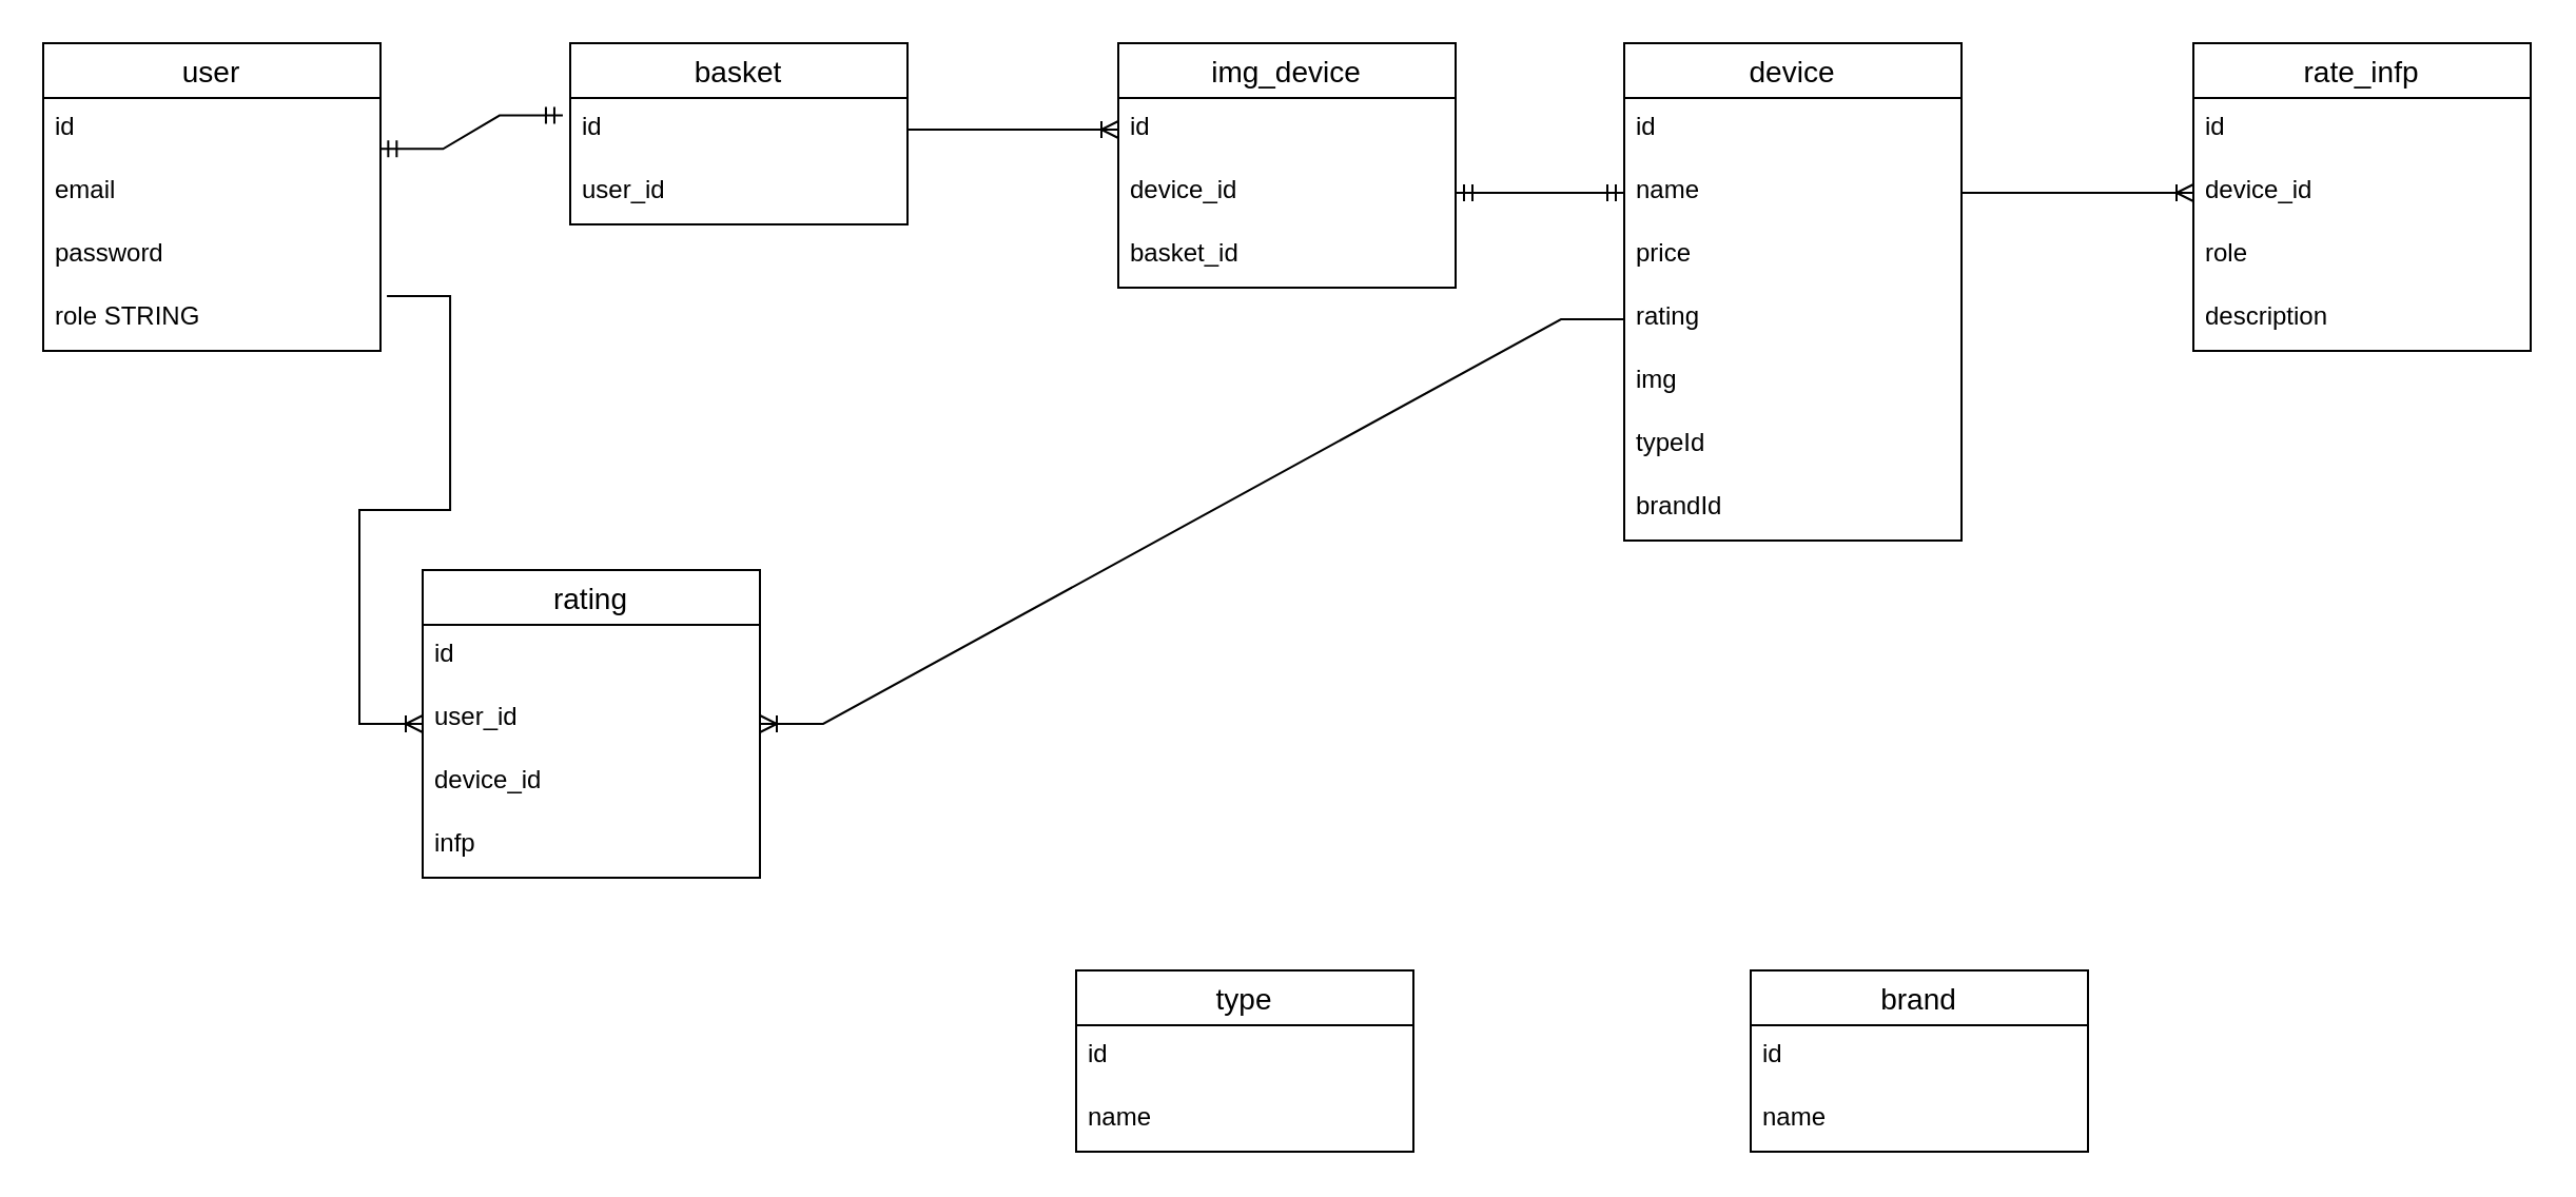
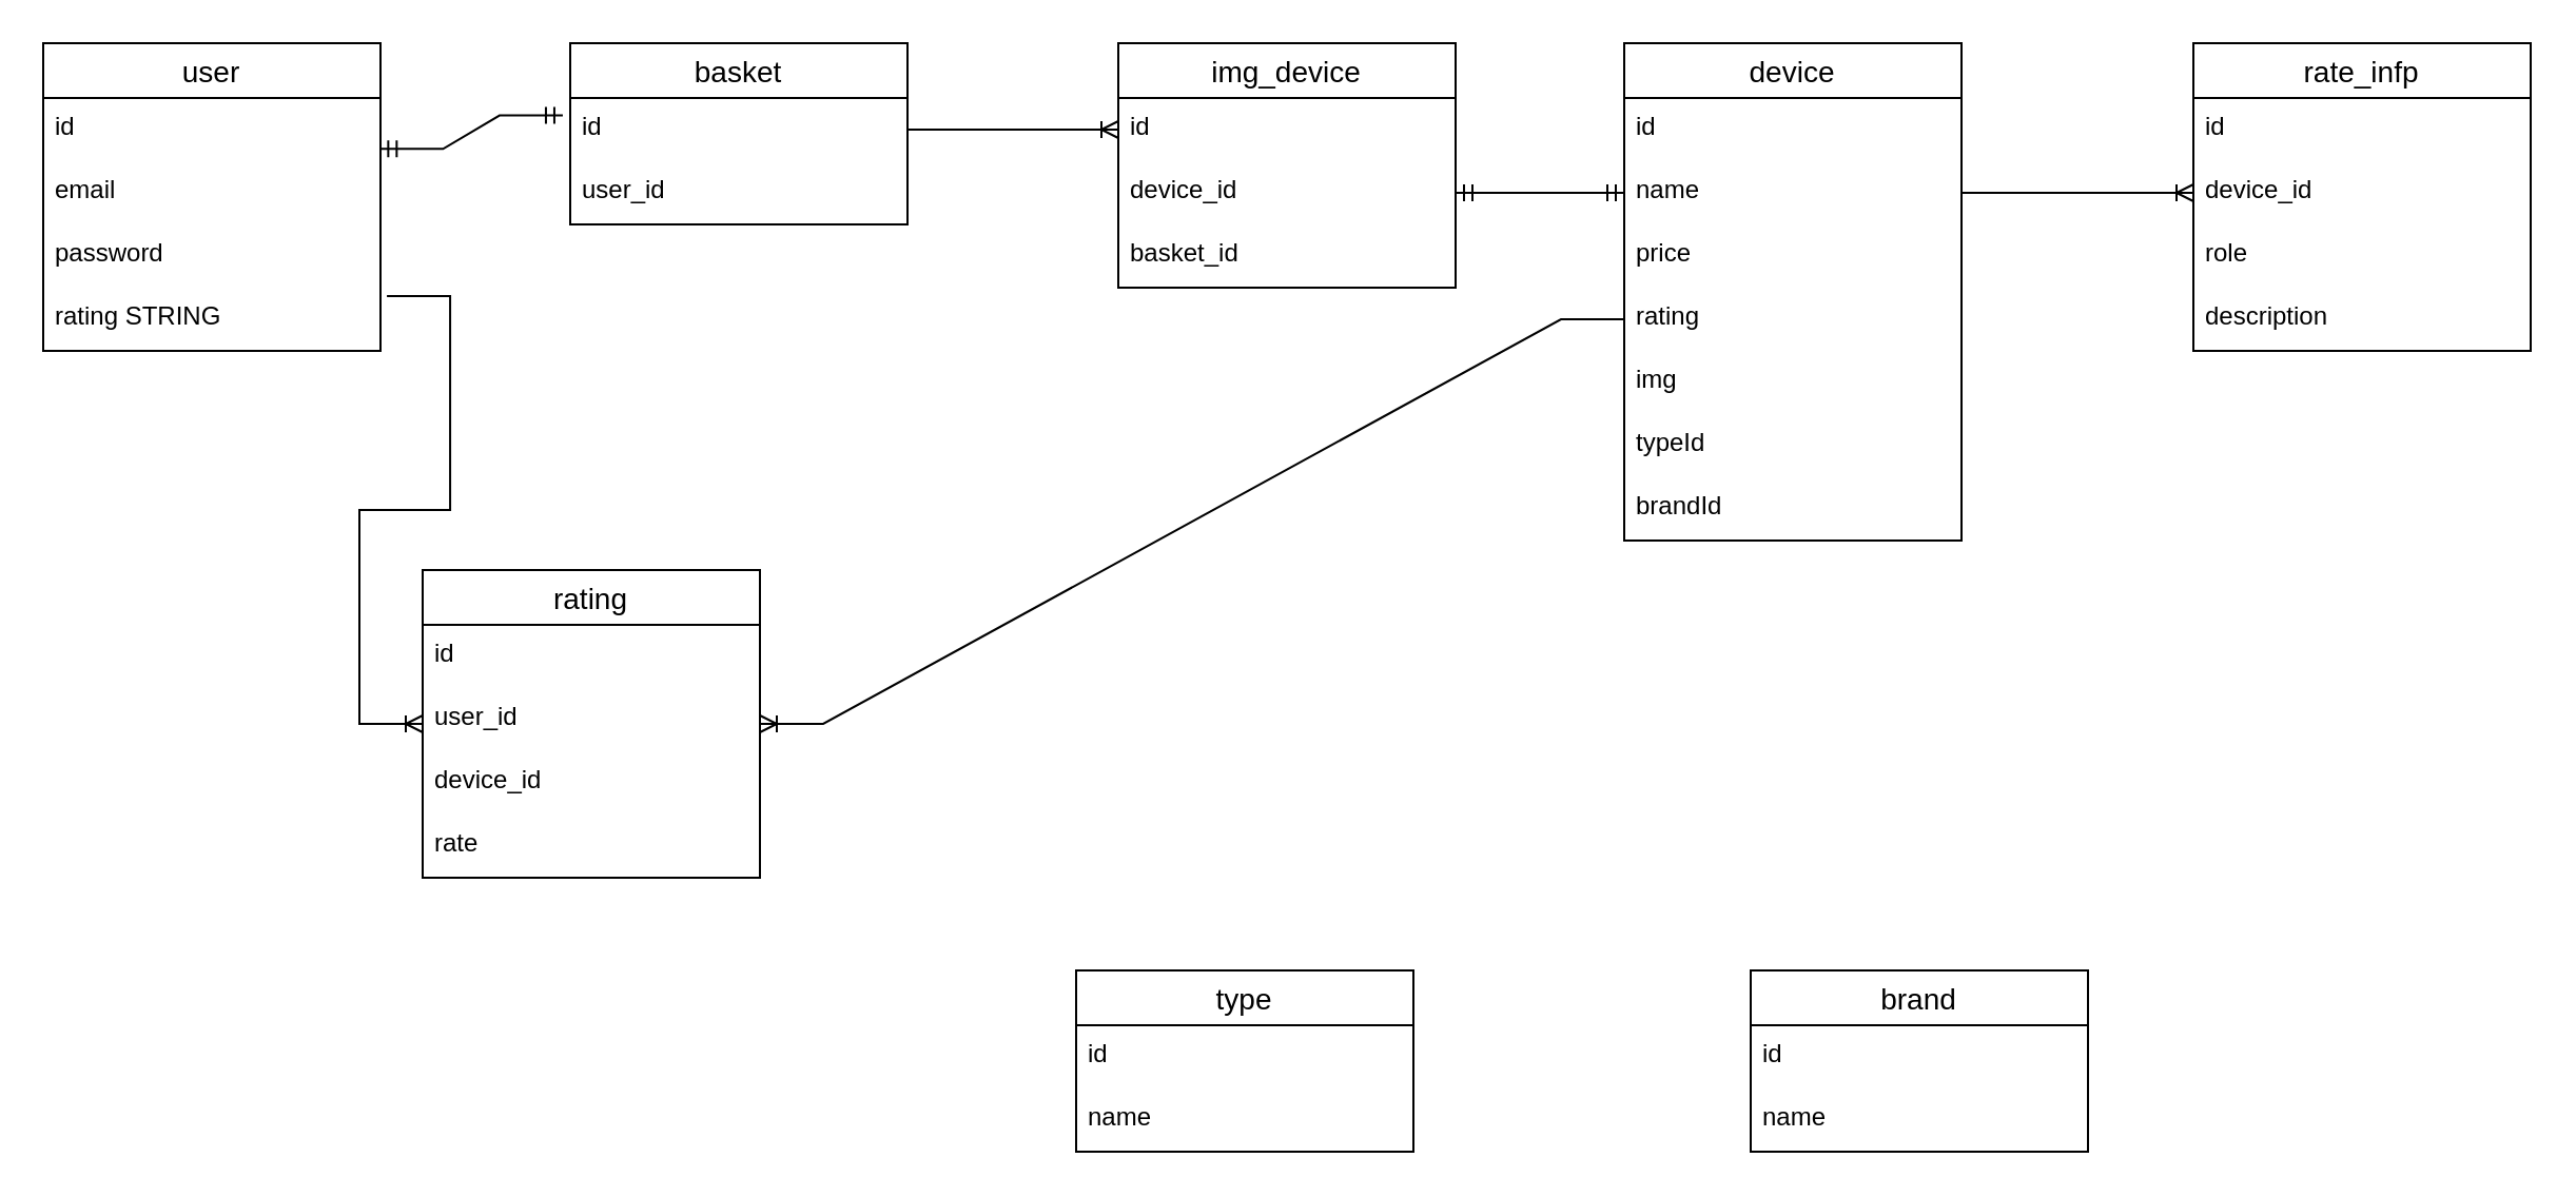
- <mxCell id="6" value="role STRING" style="text;strokeColor=none;fillColor=none;spacingLeft=4;spacingRight=4;overflow=hidden;rotatable=0;points=[[0,0.5],[1,0.5]];portConstraint=eastwest;fontSize=12;whiteSpace=wrap;html=1;" vertex="1" parent="2"><mxGeometry y="116" width="160" height="30" as="geometry" /></mxCell>
+ <mxCell id="6" value="rating STRING" style="text;strokeColor=none;fillColor=none;spacingLeft=4;spacingRight=4;overflow=hidden;rotatable=0;points=[[0,0.5],[1,0.5]];portConstraint=eastwest;fontSize=12;whiteSpace=wrap;html=1;" vertex="1" parent="2"><mxGeometry y="116" width="160" height="30" as="geometry" /></mxCell>
- <mxCell id="41" value="infp" style="text;strokeColor=none;fillColor=none;spacingLeft=4;spacingRight=4;overflow=hidden;rotatable=0;points=[[0,0.5],[1,0.5]];portConstraint=eastwest;fontSize=12;whiteSpace=wrap;html=1;" vertex="1" parent="37"><mxGeometry y="116" width="160" height="30" as="geometry" /></mxCell>
+ <mxCell id="41" value="rate" style="text;strokeColor=none;fillColor=none;spacingLeft=4;spacingRight=4;overflow=hidden;rotatable=0;points=[[0,0.5],[1,0.5]];portConstraint=eastwest;fontSize=12;whiteSpace=wrap;html=1;" vertex="1" parent="37"><mxGeometry y="116" width="160" height="30" as="geometry" /></mxCell>
